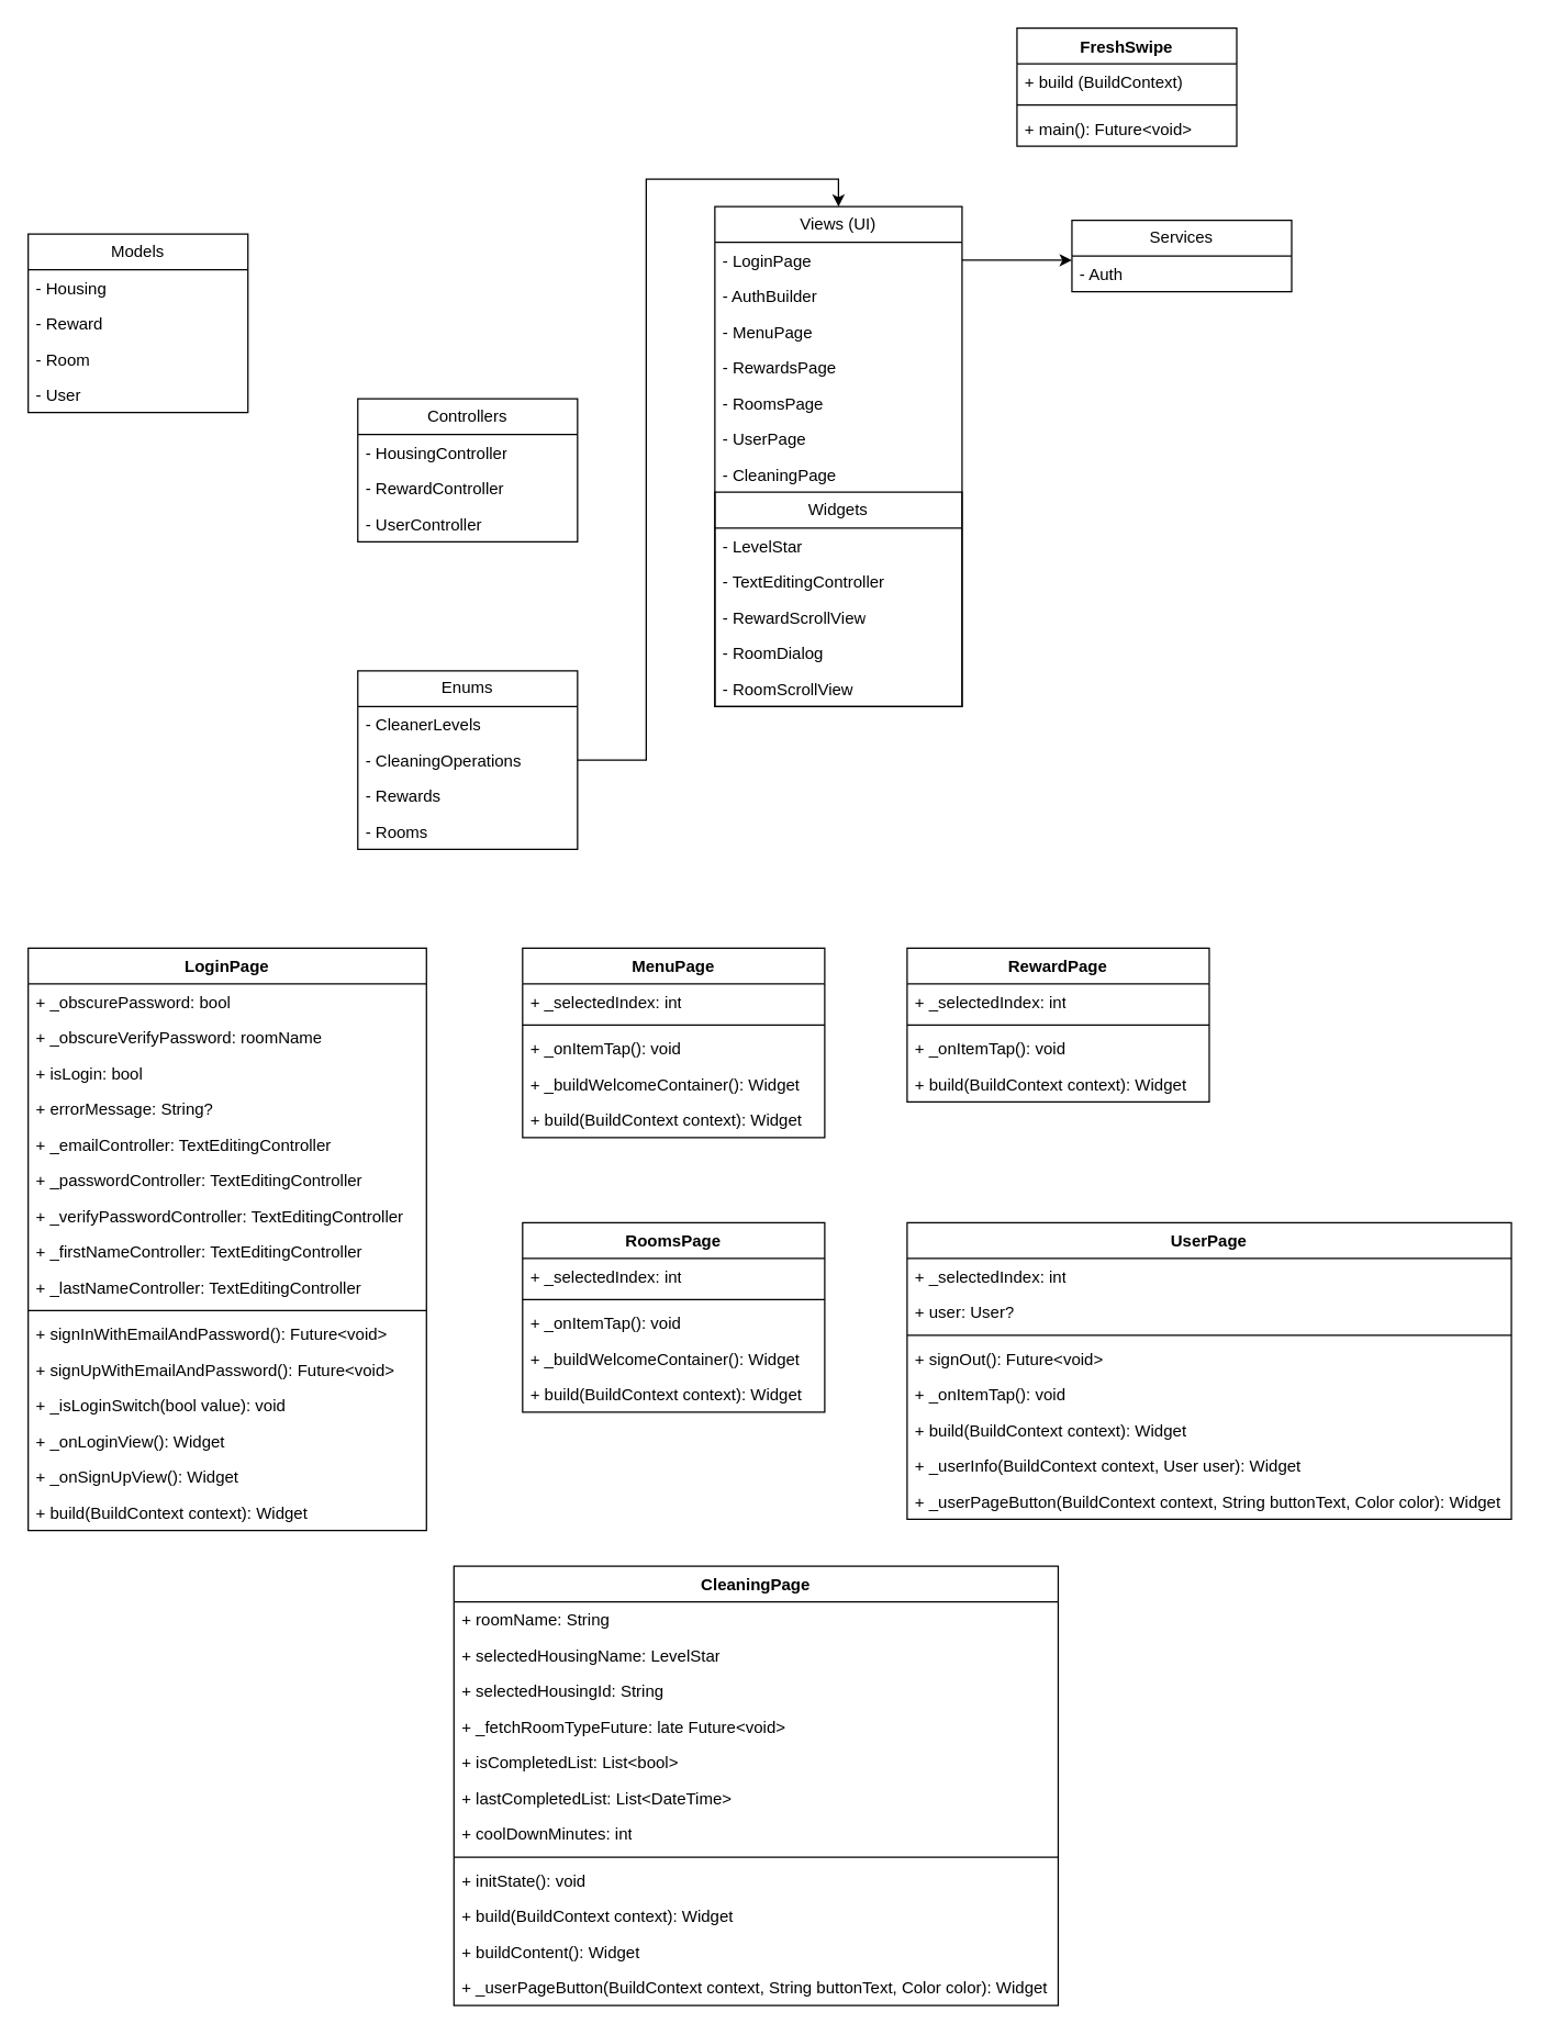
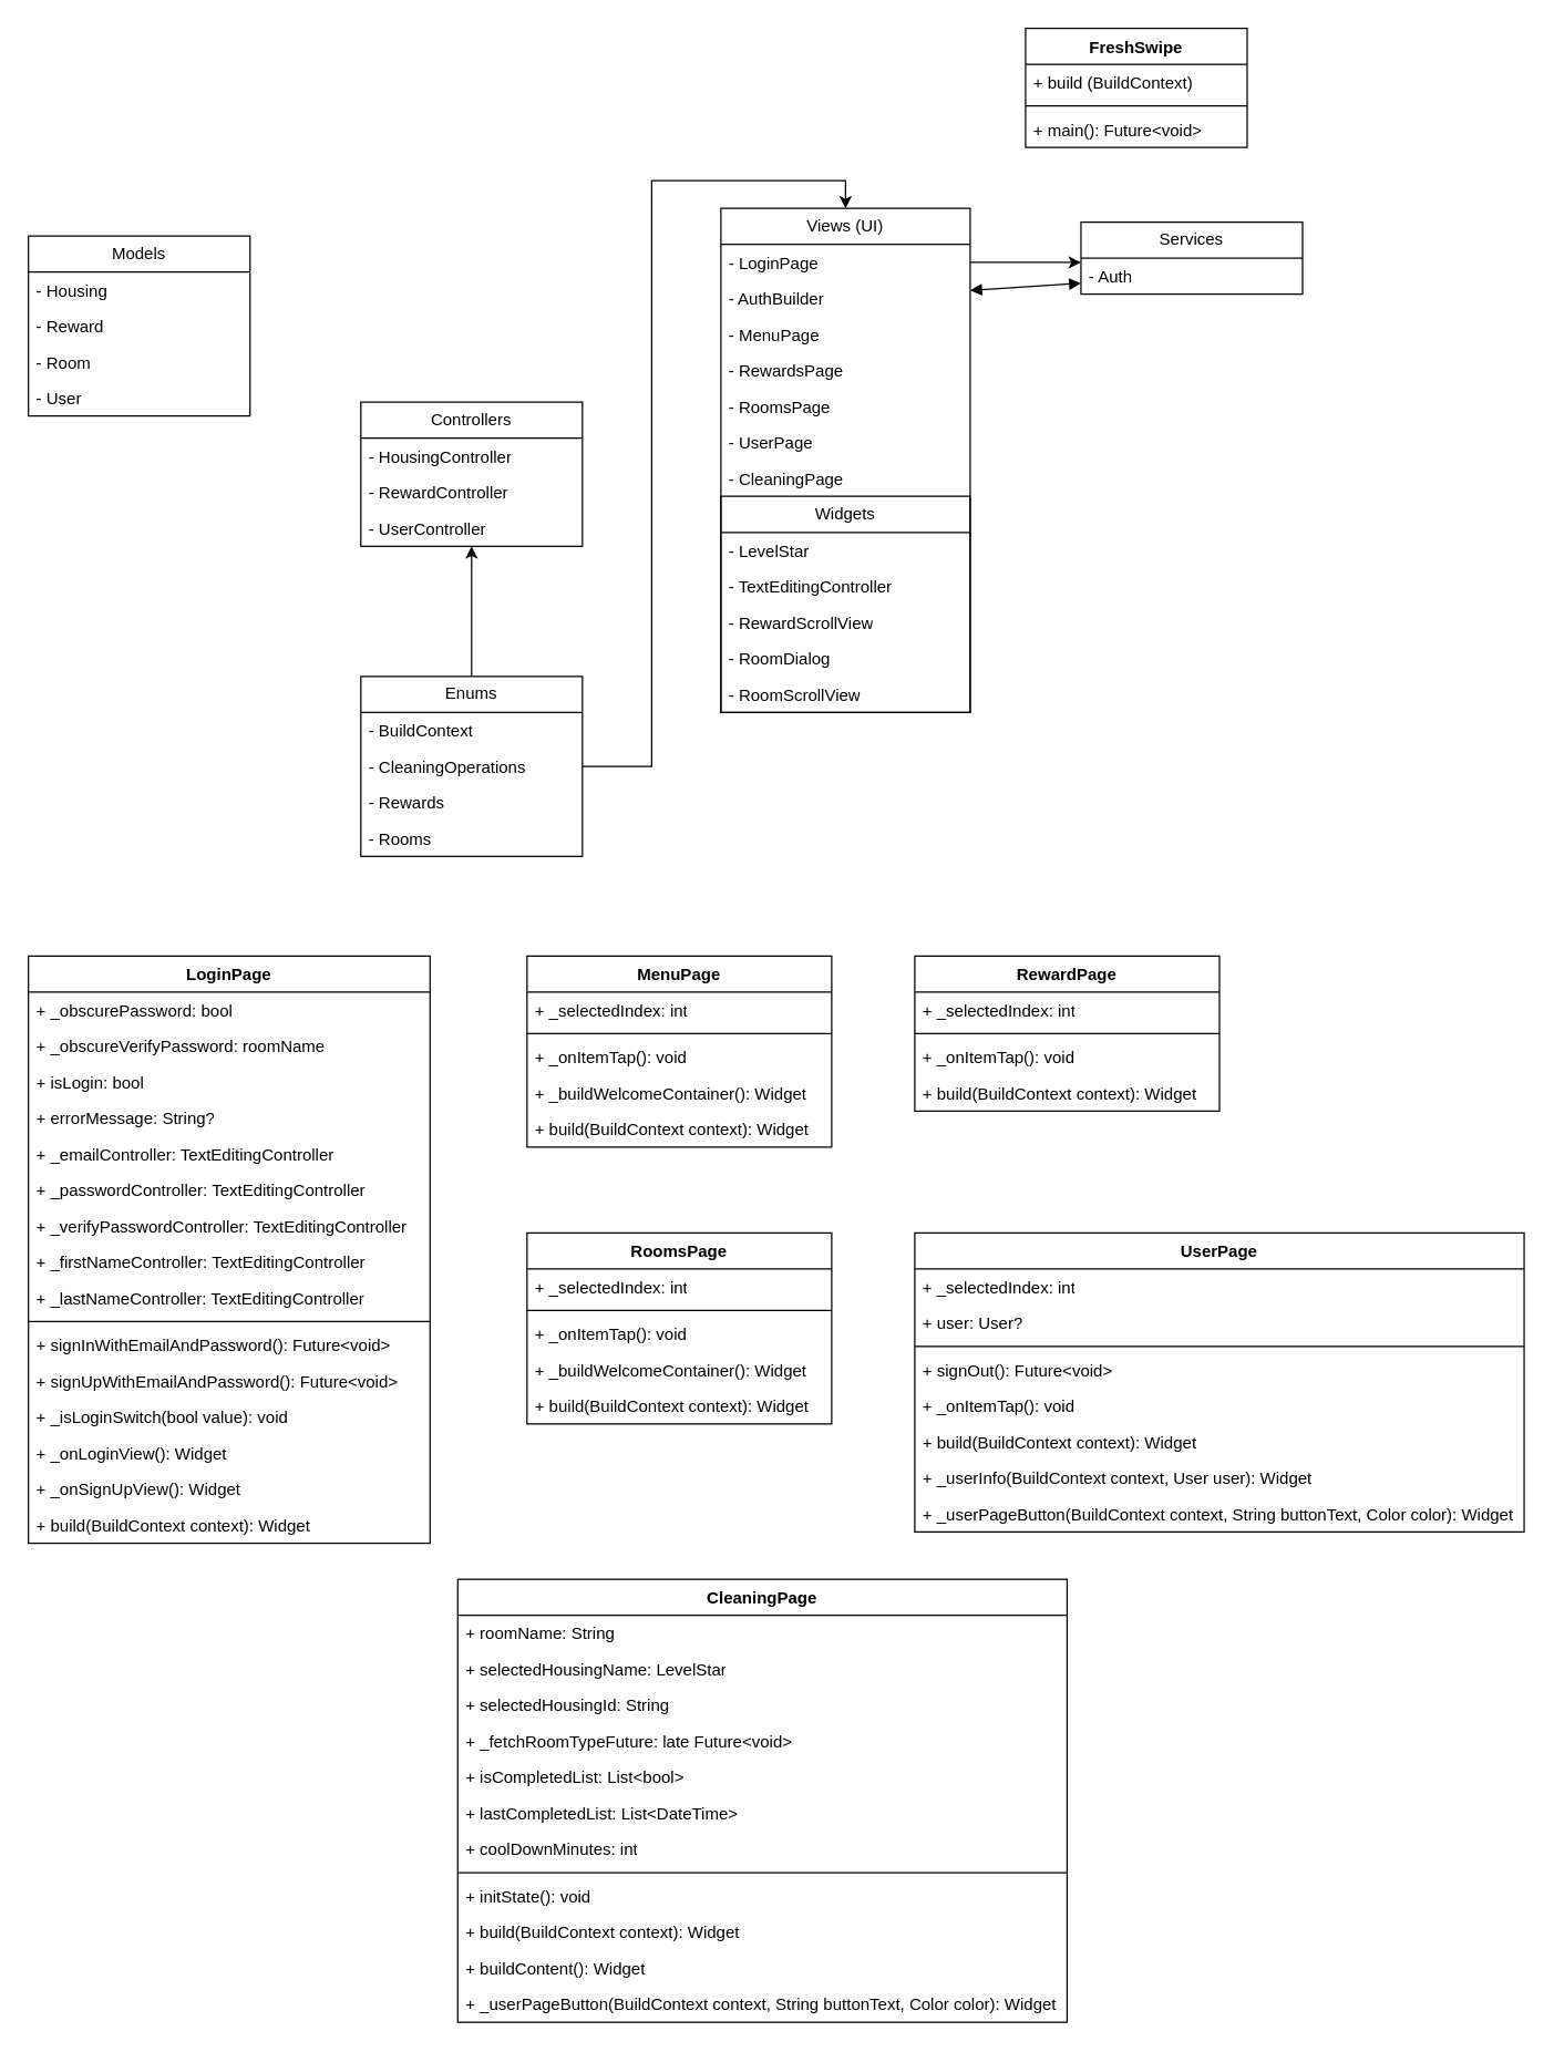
+ <mxCell id="34" value="" style="endArrow=block;startArrow=block;endFill=1;startFill=1;html=1;rounded=0;" edge="1" parent="1" source="4" target="33"><mxGeometry width="160" relative="1" as="geometry"><mxPoint x="820" y="310" as="sourcePoint" /><mxPoint x="980" y="310" as="targetPoint" /></mxGeometry></mxCell>
+ <mxCell id="26" style="edgeStyle=orthogonalEdgeStyle;rounded=0;orthogonalLoop=1;jettySize=auto;html=1;" edge="1" parent="1" source="27" target="16"><mxGeometry relative="1" as="geometry" /></mxCell>
- <mxCell id="28" value="- CleanerLevels&lt;div&gt;&lt;br&gt;&lt;/div&gt;" style="text;strokeColor=none;fillColor=none;align=left;verticalAlign=top;spacingLeft=4;spacingRight=4;overflow=hidden;rotatable=0;points=[[0,0.5],[1,0.5]];portConstraint=eastwest;whiteSpace=wrap;html=1;" vertex="1" parent="27"><mxGeometry y="26" width="160" height="26" as="geometry" /></mxCell>
+ <mxCell id="28" value="- BuildContext&lt;div&gt;&lt;br&gt;&lt;/div&gt;" style="text;strokeColor=none;fillColor=none;align=left;verticalAlign=top;spacingLeft=4;spacingRight=4;overflow=hidden;rotatable=0;points=[[0,0.5],[1,0.5]];portConstraint=eastwest;whiteSpace=wrap;html=1;" vertex="1" parent="27"><mxGeometry y="26" width="160" height="26" as="geometry" /></mxCell>
